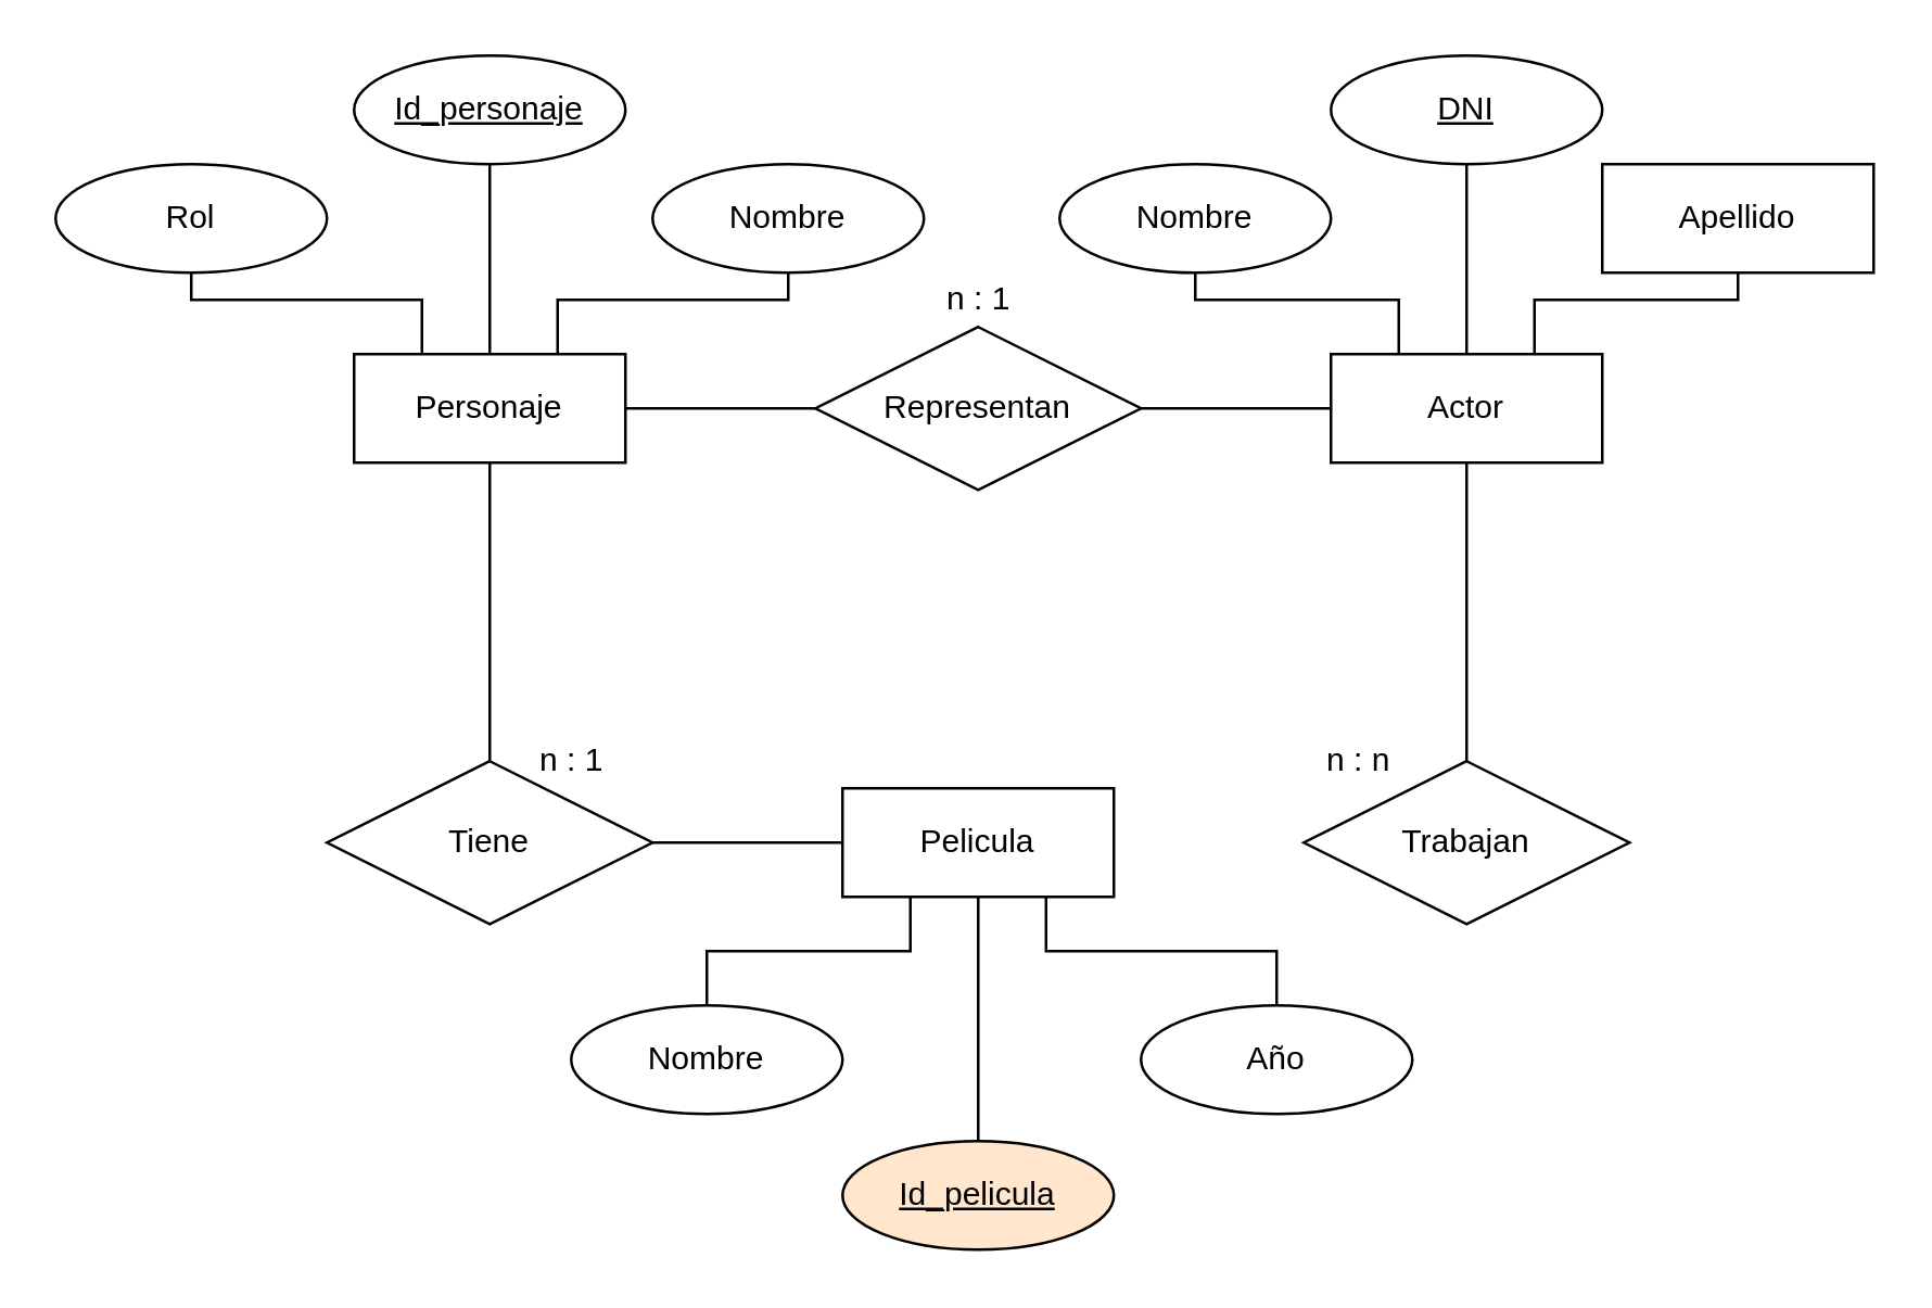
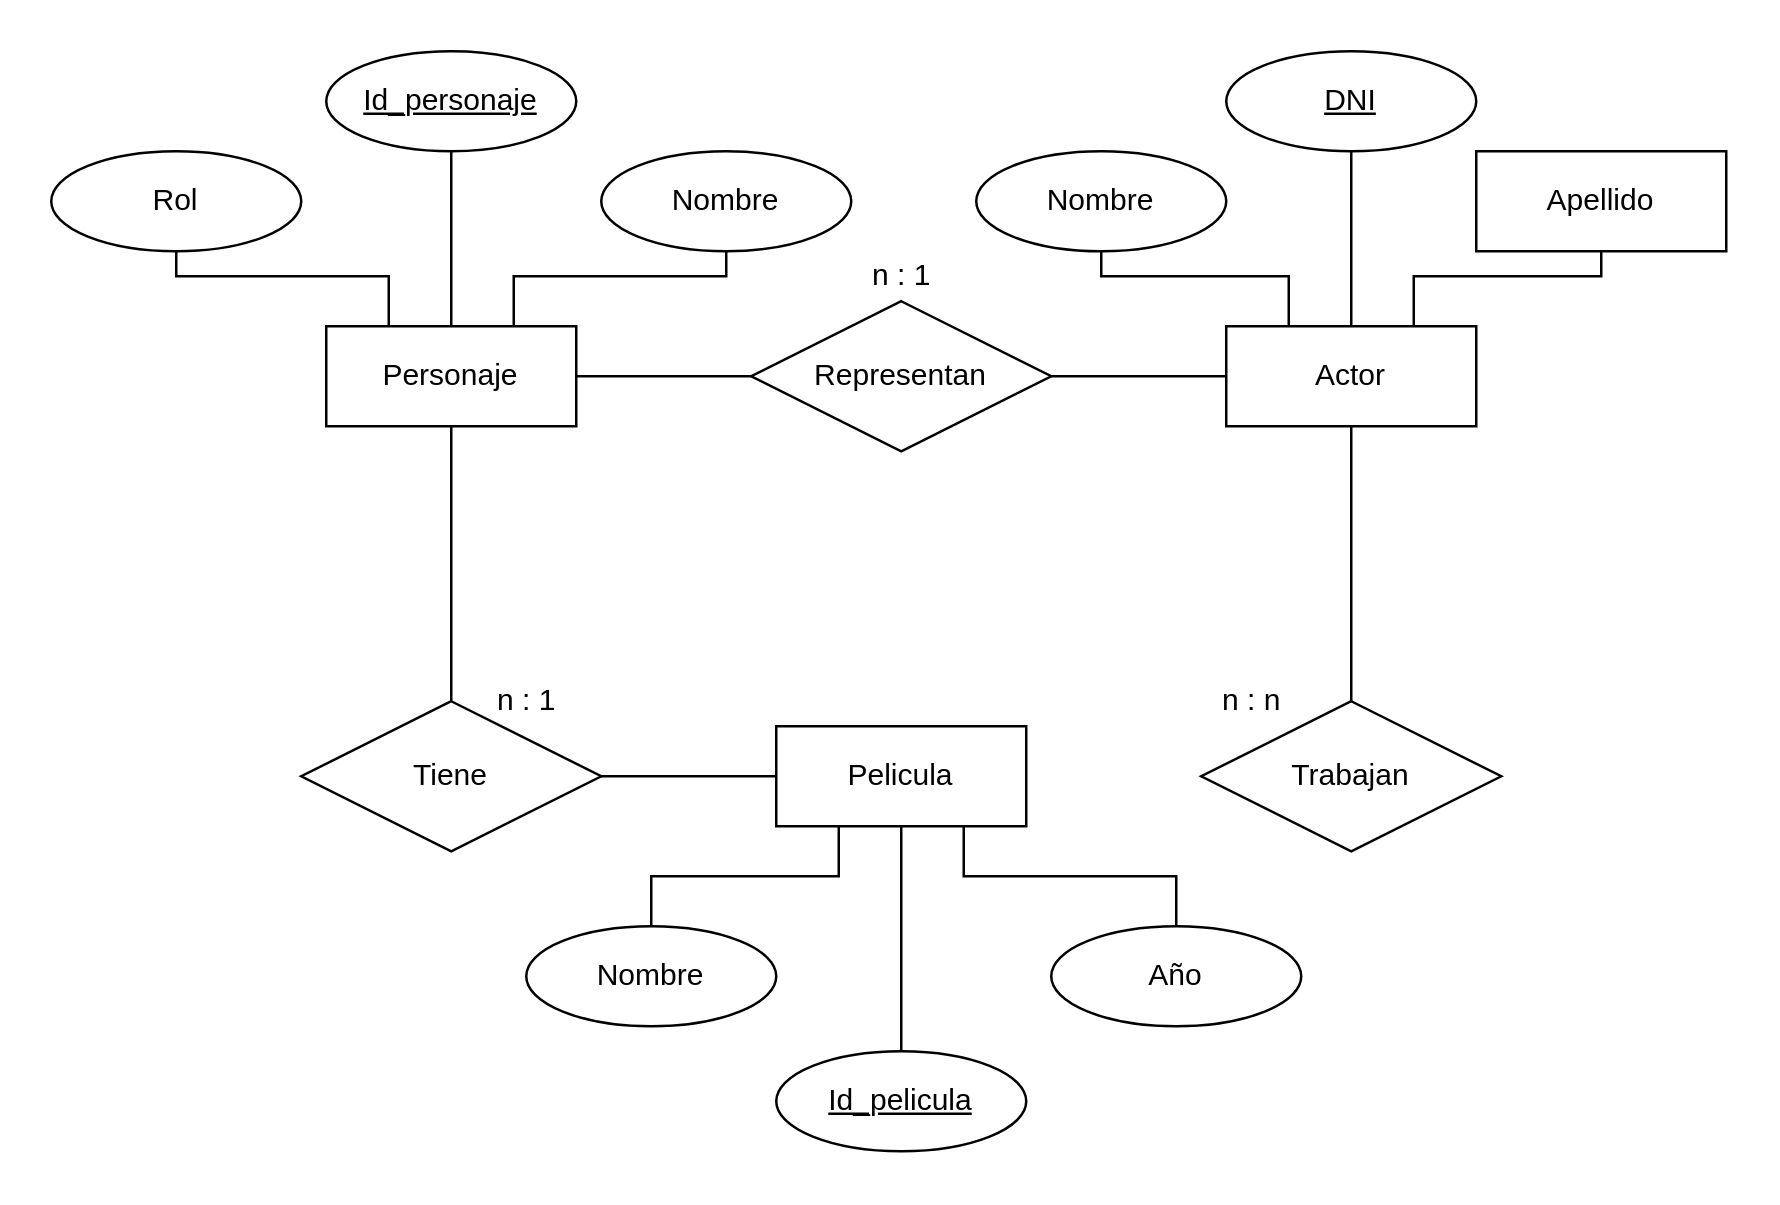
- <mxCell id="14" value="Id_pelicula" style="ellipse;whiteSpace=wrap;html=1;align=center;fontStyle=4;fillColor=#ffe6cc;" parent="1" vertex="1"><mxGeometry x="310" y="420" width="100" height="40" as="geometry" /></mxCell>
+ <mxCell id="14" value="Id_pelicula" style="ellipse;whiteSpace=wrap;html=1;align=center;fontStyle=4;" parent="1" vertex="1"><mxGeometry x="310" y="420" width="100" height="40" as="geometry" /></mxCell>
